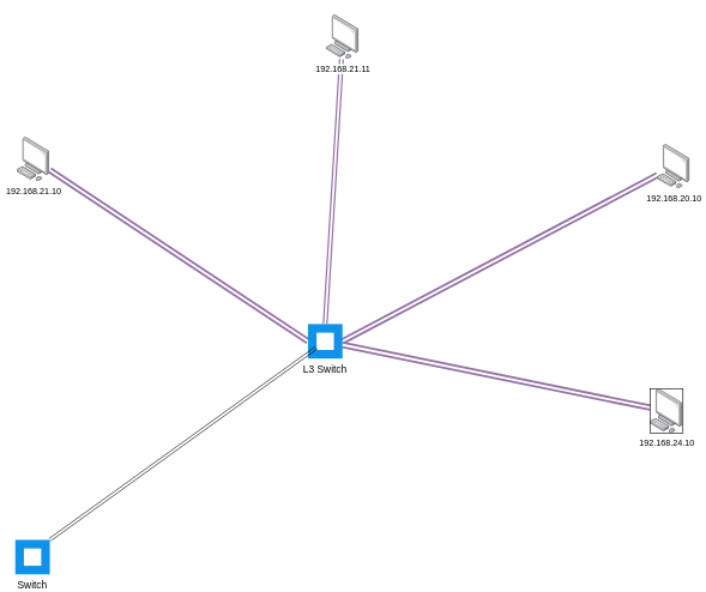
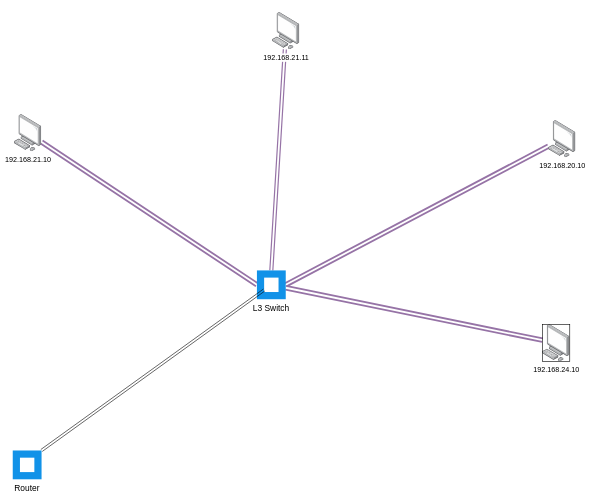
- <mxCell id="12" value="Switch" style="shape=rect;fillColor=#1192E8;aspect=fixed;resizable=0;labelPosition=center;verticalLabelPosition=bottom;align=center;verticalAlign=top;strokeColor=none;fontSize=14;" vertex="1" parent="1"><mxGeometry x="20.6" y="750" width="48" height="48" as="geometry" /></mxCell>
+ <mxCell id="12" value="Router" style="shape=rect;fillColor=#1192E8;aspect=fixed;resizable=0;labelPosition=center;verticalLabelPosition=bottom;align=center;verticalAlign=top;strokeColor=none;fontSize=14;" vertex="1" parent="1"><mxGeometry x="20.6" y="750" width="48" height="48" as="geometry" /></mxCell>
